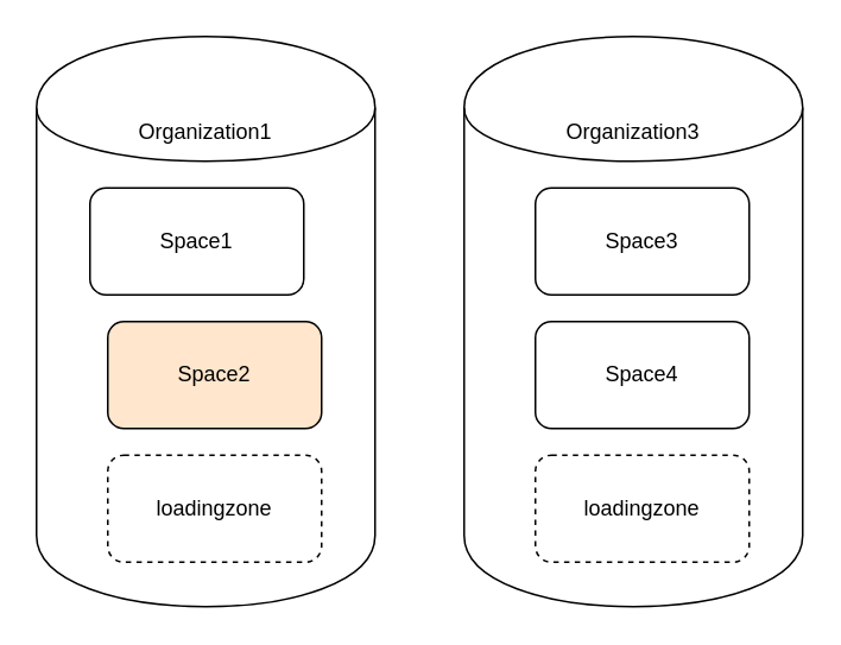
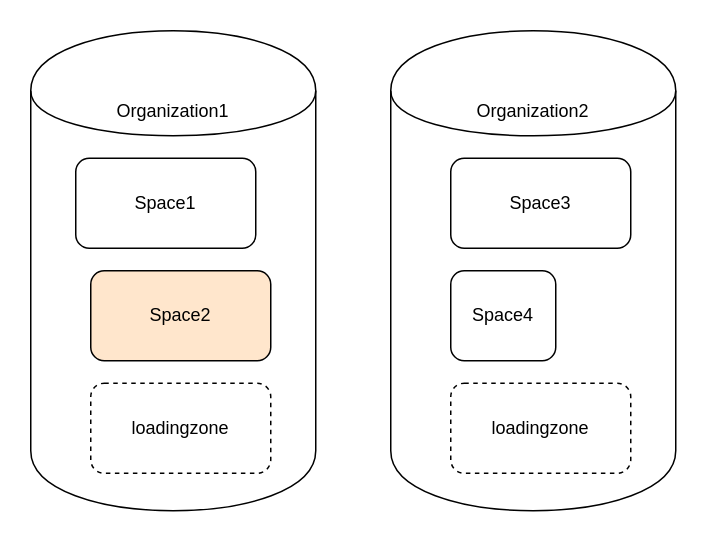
- <mxCell id="6" value="Organization3" style="shape=cylinder;whiteSpace=wrap;html=1;boundedLbl=1;backgroundOutline=1;verticalAlign=top;" parent="1" vertex="1"><mxGeometry x="260" y="20" width="190" height="320" as="geometry" /></mxCell>
+ <mxCell id="6" value="Organization2" style="shape=cylinder;whiteSpace=wrap;html=1;boundedLbl=1;backgroundOutline=1;verticalAlign=top;" parent="1" vertex="1"><mxGeometry x="260" y="20" width="190" height="320" as="geometry" /></mxCell>
- <mxCell id="8" value="Space4" style="rounded=1;whiteSpace=wrap;html=1;" parent="1" vertex="1"><mxGeometry x="300" y="180" width="120" height="60" as="geometry" /></mxCell>
+ <mxCell id="8" value="Space4" style="rounded=1;whiteSpace=wrap;html=1;" parent="1" vertex="1"><mxGeometry x="300" y="180" width="70" height="60" as="geometry" /></mxCell>
